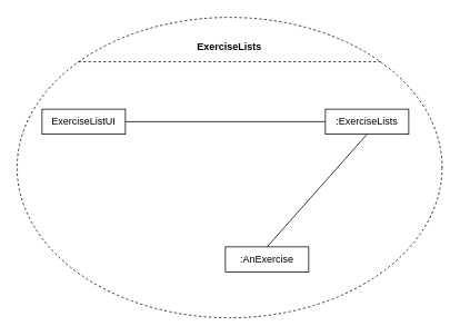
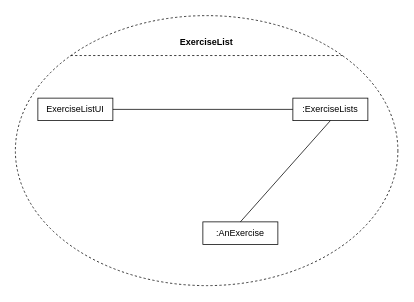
- <mxCell id="3" value="&lt;b&gt;ExerciseLists&lt;/b&gt;" style="html=1;strokeColor=none;fillColor=none;align=center;verticalAlign=middle;spacingLeft=4;spacingRight=4;rotatable=0;points=[[0,0.5],[1,0.5]];resizeWidth=1;whiteSpace=wrap;" vertex="1" parent="2"><mxGeometry y="12.522" width="510" height="46.957" as="geometry" /></mxCell>
+ <mxCell id="3" value="&lt;b&gt;ExerciseList&lt;/b&gt;" style="html=1;strokeColor=none;fillColor=none;align=center;verticalAlign=middle;spacingLeft=4;spacingRight=4;rotatable=0;points=[[0,0.5],[1,0.5]];resizeWidth=1;whiteSpace=wrap;" vertex="1" parent="2"><mxGeometry y="12.522" width="510" height="46.957" as="geometry" /></mxCell>
